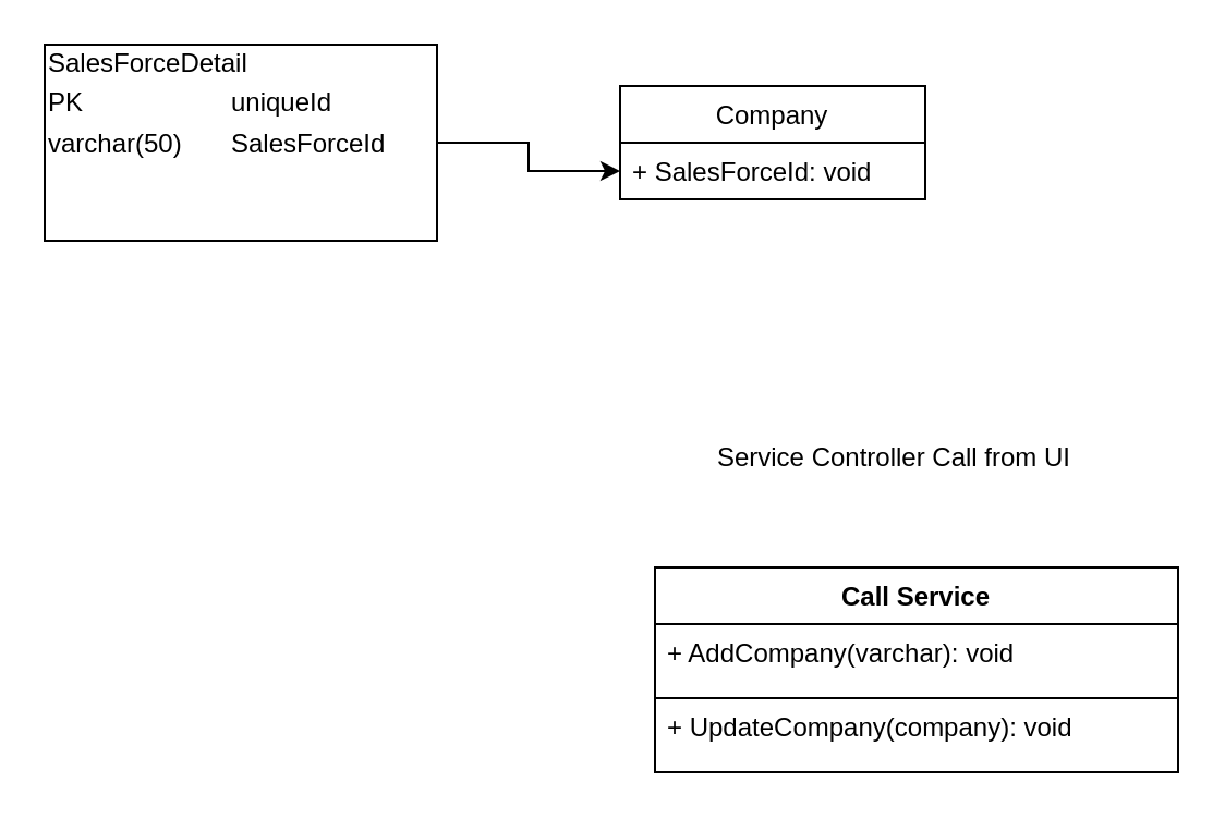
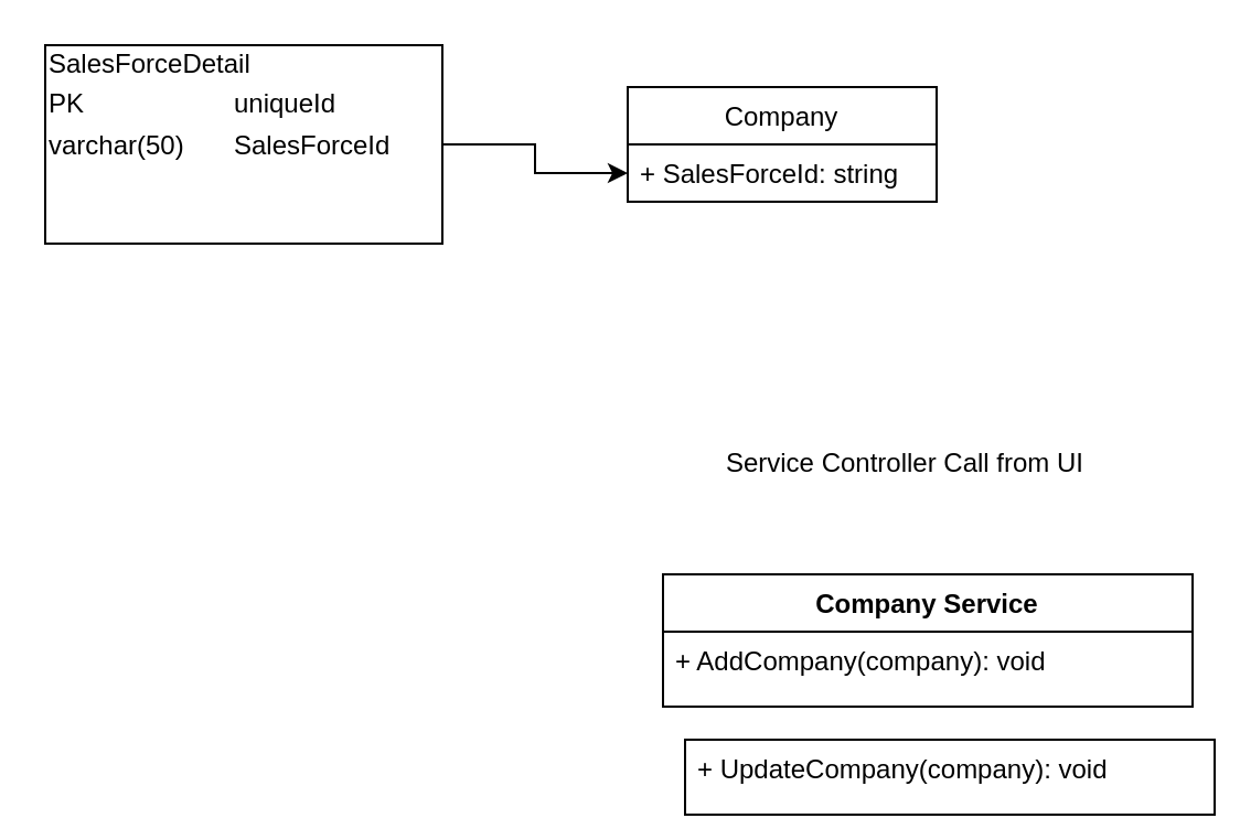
- <mxCell id="5" value="+ SalesForceId: void&#10;" style="text;strokeColor=none;fillColor=none;align=left;verticalAlign=top;spacingLeft=4;spacingRight=4;overflow=hidden;rotatable=0;points=[[0,0.5],[1,0.5]];portConstraint=eastwest;" vertex="1" parent="4"><mxGeometry y="26" width="140" height="26" as="geometry" /></mxCell>
+ <mxCell id="5" value="+ SalesForceId: string&#10;" style="text;strokeColor=none;fillColor=none;align=left;verticalAlign=top;spacingLeft=4;spacingRight=4;overflow=hidden;rotatable=0;points=[[0,0.5],[1,0.5]];portConstraint=eastwest;" vertex="1" parent="4"><mxGeometry y="26" width="140" height="26" as="geometry" /></mxCell>
- <mxCell id="7" value="Call Service" style="swimlane;fontStyle=1;align=center;verticalAlign=top;childLayout=stackLayout;horizontal=1;startSize=26;horizontalStack=0;resizeParent=1;resizeParentMax=0;resizeLast=0;collapsible=1;marginBottom=0;" vertex="1" parent="1"><mxGeometry x="300" y="260" width="240" height="60" as="geometry" /></mxCell>
+ <mxCell id="7" value="Company Service" style="swimlane;fontStyle=1;align=center;verticalAlign=top;childLayout=stackLayout;horizontal=1;startSize=26;horizontalStack=0;resizeParent=1;resizeParentMax=0;resizeLast=0;collapsible=1;marginBottom=0;" vertex="1" parent="1"><mxGeometry x="300" y="260" width="240" height="60" as="geometry" /></mxCell>
- <mxCell id="8" value="+ AddCompany(varchar): void" style="text;strokeColor=none;fillColor=none;align=left;verticalAlign=top;spacingLeft=4;spacingRight=4;overflow=hidden;rotatable=0;points=[[0,0.5],[1,0.5]];portConstraint=eastwest;" vertex="1" parent="7"><mxGeometry y="26" width="240" height="34" as="geometry" /></mxCell>
+ <mxCell id="8" value="+ AddCompany(company): void" style="text;strokeColor=none;fillColor=none;align=left;verticalAlign=top;spacingLeft=4;spacingRight=4;overflow=hidden;rotatable=0;points=[[0,0.5],[1,0.5]];portConstraint=eastwest;" vertex="1" parent="7"><mxGeometry y="26" width="240" height="34" as="geometry" /></mxCell>
- <mxCell id="6" value="+ UpdateCompany(company): void" style="text;strokeColor=#000000;fillColor=none;align=left;verticalAlign=top;spacingLeft=4;spacingRight=4;overflow=hidden;rotatable=0;points=[[0,0.5],[1,0.5]];portConstraint=eastwest;" vertex="1" parent="1"><mxGeometry x="300" y="320" width="240" height="34" as="geometry" /></mxCell>
+ <mxCell id="6" value="+ UpdateCompany(company): void" style="text;strokeColor=#000000;fillColor=none;align=left;verticalAlign=top;spacingLeft=4;spacingRight=4;overflow=hidden;rotatable=0;points=[[0,0.5],[1,0.5]];portConstraint=eastwest;" vertex="1" parent="1"><mxGeometry x="310" y="335" width="240" height="34" as="geometry" /></mxCell>
